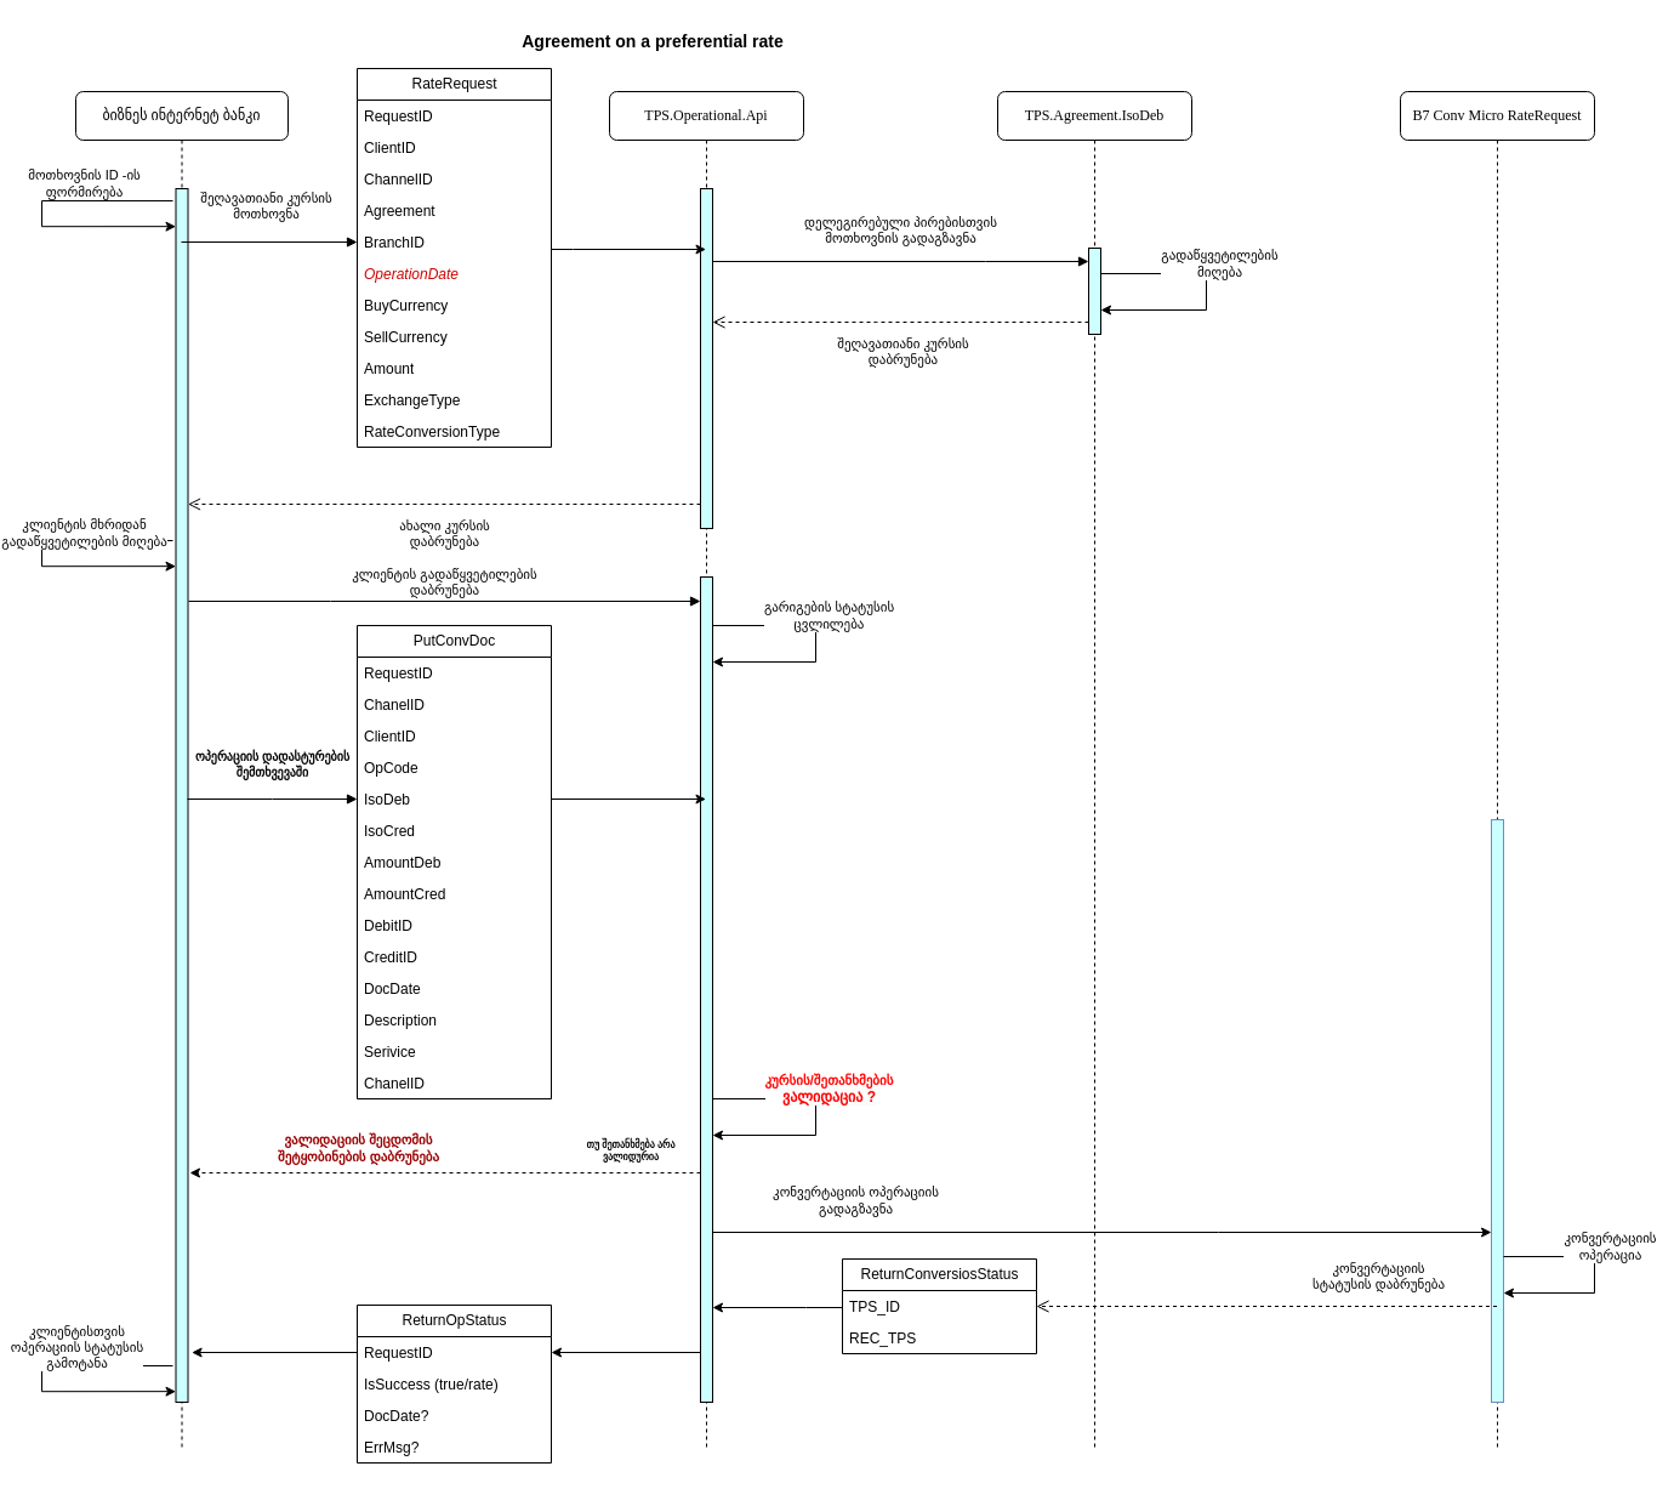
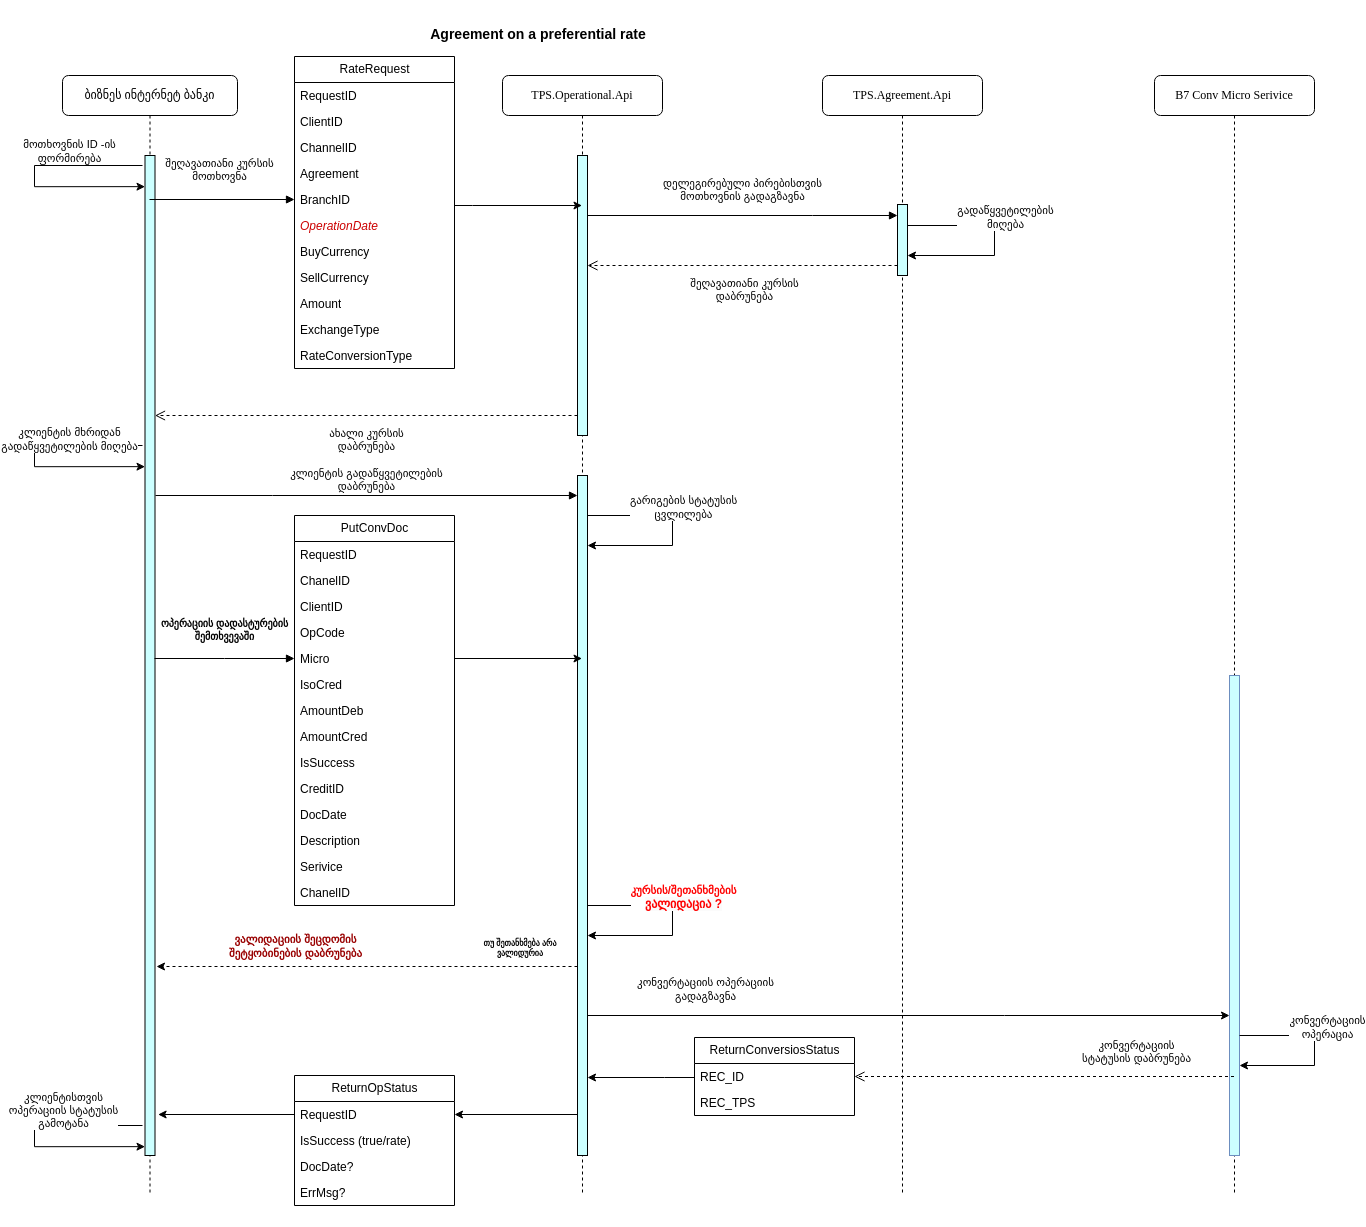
- <mxCell id="34" value="TPS.Agreement.IsoDeb" style="shape=umlLifeline;perimeter=lifelinePerimeter;whiteSpace=wrap;html=1;container=1;collapsible=0;recursiveResize=0;outlineConnect=0;rounded=1;shadow=0;comic=0;labelBackgroundColor=none;strokeWidth=1;fontFamily=Verdana;fontSize=12;align=center;" parent="1" vertex="1"><mxGeometry x="780" y="75" width="160" height="1120" as="geometry" /></mxCell>
+ <mxCell id="34" value="TPS.Agreement.Api" style="shape=umlLifeline;perimeter=lifelinePerimeter;whiteSpace=wrap;html=1;container=1;collapsible=0;recursiveResize=0;outlineConnect=0;rounded=1;shadow=0;comic=0;labelBackgroundColor=none;strokeWidth=1;fontFamily=Verdana;fontSize=12;align=center;" parent="1" vertex="1"><mxGeometry x="780" y="75" width="160" height="1120" as="geometry" /></mxCell>
- <mxCell id="41" value="B7 Conv Micro RateRequest" style="shape=umlLifeline;perimeter=lifelinePerimeter;whiteSpace=wrap;html=1;container=1;collapsible=0;recursiveResize=0;outlineConnect=0;rounded=1;shadow=0;comic=0;labelBackgroundColor=none;strokeWidth=1;fontFamily=Verdana;fontSize=12;align=center;" parent="1" vertex="1"><mxGeometry x="1112" y="75" width="160" height="1120" as="geometry" /></mxCell>
+ <mxCell id="41" value="B7 Conv Micro Serivice" style="shape=umlLifeline;perimeter=lifelinePerimeter;whiteSpace=wrap;html=1;container=1;collapsible=0;recursiveResize=0;outlineConnect=0;rounded=1;shadow=0;comic=0;labelBackgroundColor=none;strokeWidth=1;fontFamily=Verdana;fontSize=12;align=center;" parent="1" vertex="1"><mxGeometry x="1112" y="75" width="160" height="1120" as="geometry" /></mxCell>
- <mxCell id="57" value="IsoDeb" style="text;strokeColor=none;fillColor=none;align=left;verticalAlign=top;spacingLeft=4;spacingRight=4;overflow=hidden;rotatable=0;points=[[0,0.5],[1,0.5]];portConstraint=eastwest;whiteSpace=wrap;html=1;fontColor=#000000;" vertex="1" parent="52"><mxGeometry y="130" width="160" height="26" as="geometry" /></mxCell>
+ <mxCell id="57" value="Micro" style="text;strokeColor=none;fillColor=none;align=left;verticalAlign=top;spacingLeft=4;spacingRight=4;overflow=hidden;rotatable=0;points=[[0,0.5],[1,0.5]];portConstraint=eastwest;whiteSpace=wrap;html=1;fontColor=#000000;" vertex="1" parent="52"><mxGeometry y="130" width="160" height="26" as="geometry" /></mxCell>
- <mxCell id="61" value="DebitID" style="text;strokeColor=none;fillColor=none;align=left;verticalAlign=top;spacingLeft=4;spacingRight=4;overflow=hidden;rotatable=0;points=[[0,0.5],[1,0.5]];portConstraint=eastwest;whiteSpace=wrap;html=1;fontColor=#000000;" vertex="1" parent="52"><mxGeometry y="234" width="160" height="26" as="geometry" /></mxCell>
+ <mxCell id="61" value="IsSuccess" style="text;strokeColor=none;fillColor=none;align=left;verticalAlign=top;spacingLeft=4;spacingRight=4;overflow=hidden;rotatable=0;points=[[0,0.5],[1,0.5]];portConstraint=eastwest;whiteSpace=wrap;html=1;fontColor=#000000;" vertex="1" parent="52"><mxGeometry y="234" width="160" height="26" as="geometry" /></mxCell>
- <mxCell id="73" value="TPS_ID" style="text;strokeColor=none;fillColor=none;align=left;verticalAlign=top;spacingLeft=4;spacingRight=4;overflow=hidden;rotatable=0;points=[[0,0.5],[1,0.5]];portConstraint=eastwest;whiteSpace=wrap;html=1;fontColor=#000000;" vertex="1" parent="72"><mxGeometry y="26" width="160" height="26" as="geometry" /></mxCell>
+ <mxCell id="73" value="REC_ID" style="text;strokeColor=none;fillColor=none;align=left;verticalAlign=top;spacingLeft=4;spacingRight=4;overflow=hidden;rotatable=0;points=[[0,0.5],[1,0.5]];portConstraint=eastwest;whiteSpace=wrap;html=1;fontColor=#000000;" vertex="1" parent="72"><mxGeometry y="26" width="160" height="26" as="geometry" /></mxCell>
